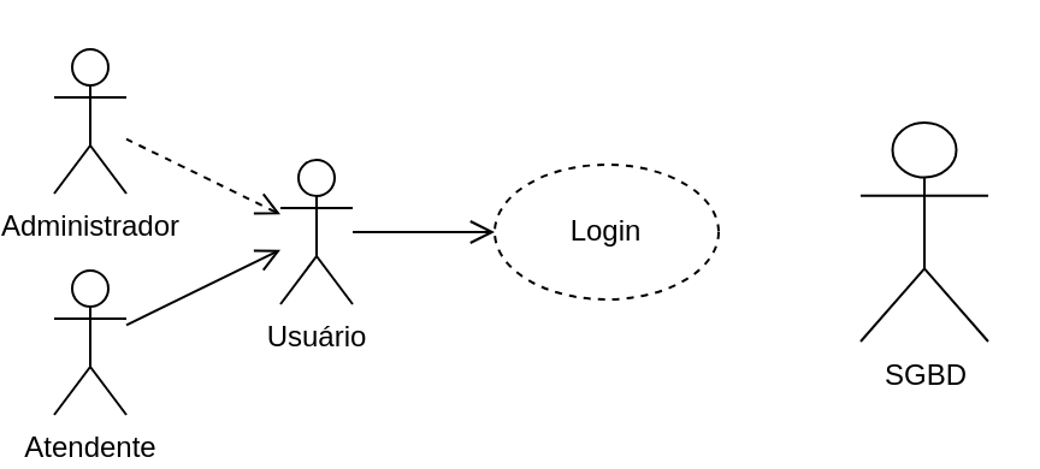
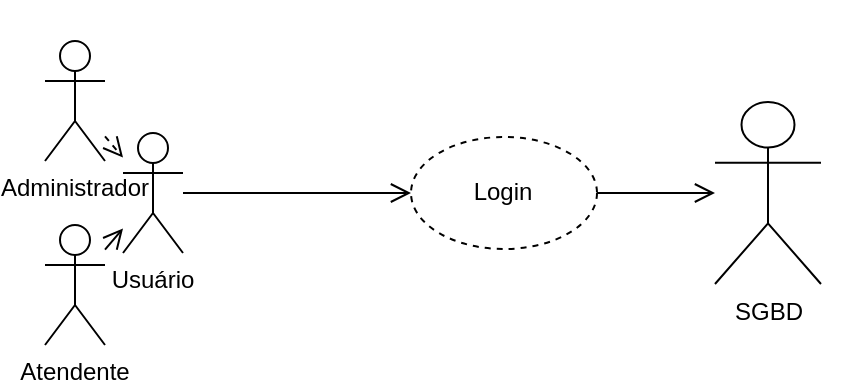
- <mxCell id="3" value="Usuário&lt;div&gt;&lt;br&gt;&lt;/div&gt;" style="shape=umlActor;verticalLabelPosition=bottom;verticalAlign=top;html=1;" parent="1" vertex="1"><mxGeometry x="114" y="66" width="30" height="60" as="geometry" /></mxCell>
+ <mxCell id="3" value="Usuário&lt;div&gt;&lt;br&gt;&lt;/div&gt;" style="shape=umlActor;verticalLabelPosition=bottom;verticalAlign=top;html=1;" parent="1" vertex="1"><mxGeometry x="59" y="66" width="30" height="60" as="geometry" /></mxCell>
+ <mxCell id="7" value="" style="endArrow=open;html=1;rounded=0;fontSize=12;startSize=8;endSize=8;endFill=0;" parent="1" source="6" target="5" edge="1"><mxGeometry relative="1" as="geometry"><mxPoint x="446" y="-203" as="sourcePoint" /><mxPoint x="365" y="99" as="targetPoint" /></mxGeometry></mxCell>
